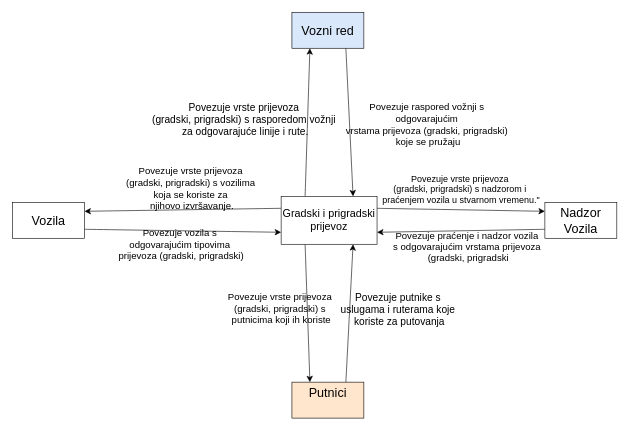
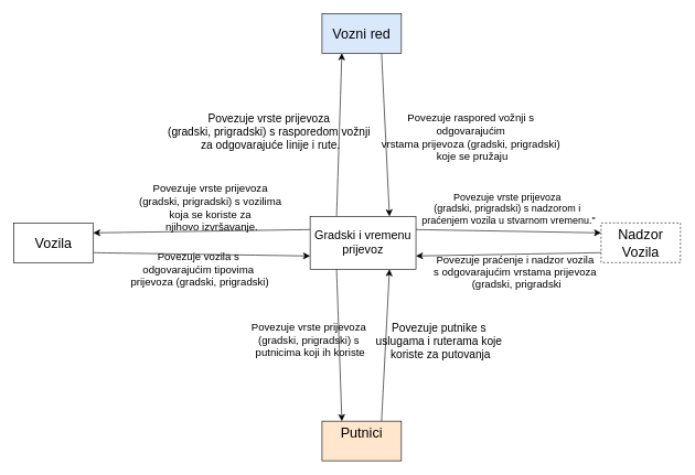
- <mxCell id="9" value="&lt;font style=&quot;font-size: 18px;&quot;&gt;Gradski i prigradski prijevoz&lt;/font&gt;" style="rounded=0;whiteSpace=wrap;html=1;labelBackgroundColor=none;" vertex="1" parent="1"><mxGeometry x="468" y="327" width="160" height="80" as="geometry" /></mxCell>
+ <mxCell id="9" value="&lt;font style=&quot;font-size: 18px;&quot;&gt;Gradski i vremenu prijevoz&lt;/font&gt;" style="rounded=0;whiteSpace=wrap;html=1;labelBackgroundColor=none;" vertex="1" parent="1"><mxGeometry x="468" y="327" width="160" height="80" as="geometry" /></mxCell>
- <mxCell id="18" value="&lt;font style=&quot;font-size: 21px;&quot;&gt;Nadzor Vozila&lt;/font&gt;" style="rounded=0;whiteSpace=wrap;html=1;labelBackgroundColor=none;" vertex="1" parent="1"><mxGeometry x="908" y="337" width="120" height="60" as="geometry" /></mxCell>
+ <mxCell id="18" value="&lt;font style=&quot;font-size: 21px;&quot;&gt;Nadzor Vozila&lt;/font&gt;" style="rounded=0;whiteSpace=wrap;html=1;labelBackgroundColor=none;dashed=1;" vertex="1" parent="1"><mxGeometry x="908" y="337" width="120" height="60" as="geometry" /></mxCell>
